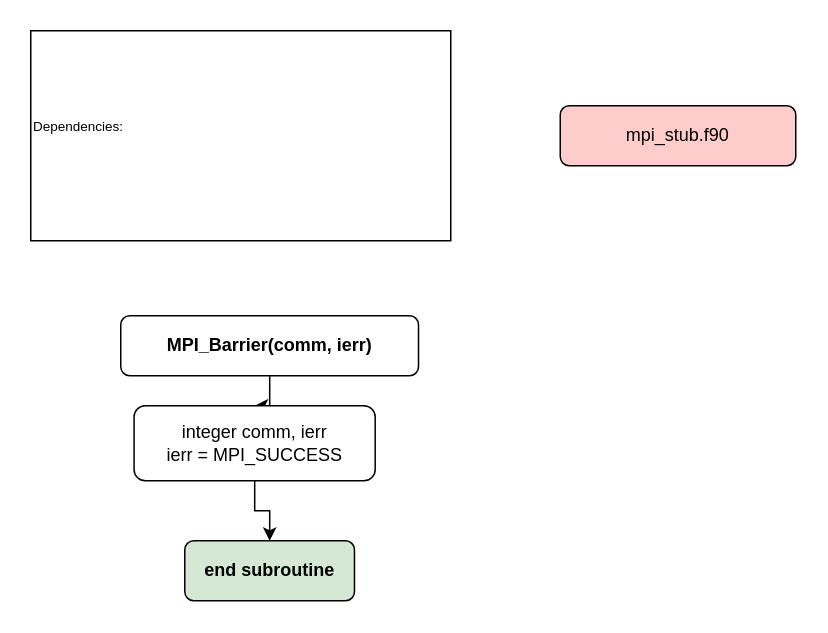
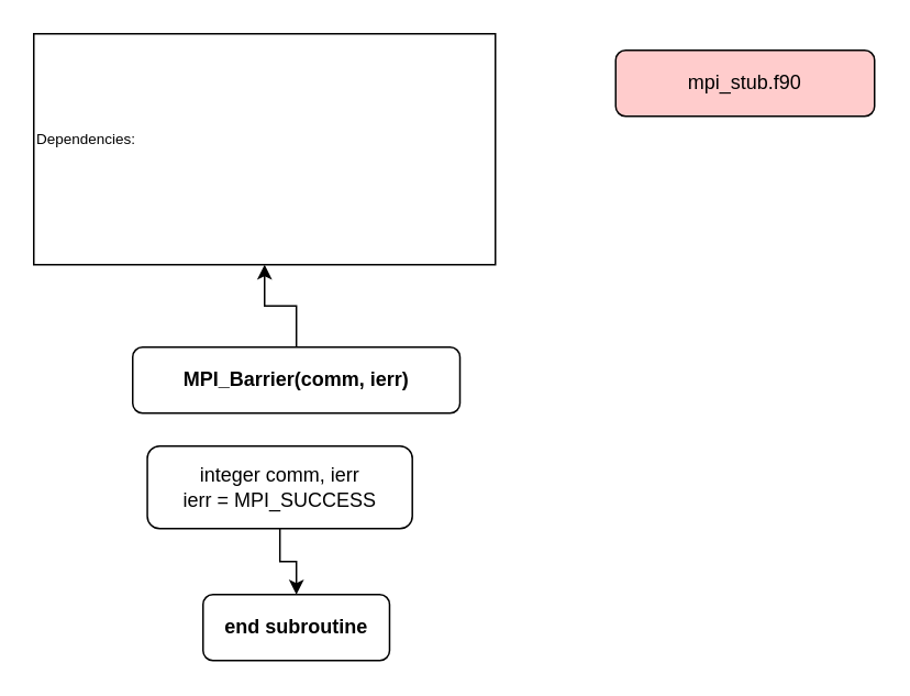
- <mxCell id="2" value="mpi_stub.f90" style="rounded=1;whiteSpace=wrap;html=1;fillColor=#FFCCCC;" parent="1" vertex="1"><mxGeometry x="373" y="70" width="157" height="40" as="geometry" /></mxCell>
+ <mxCell id="2" value="mpi_stub.f90" style="rounded=1;whiteSpace=wrap;html=1;fillColor=#FFCCCC;" parent="1" vertex="1"><mxGeometry x="373" y="30" width="157" height="40" as="geometry" /></mxCell>
- <mxCell id="4" value="" style="edgeStyle=orthogonalEdgeStyle;rounded=0;orthogonalLoop=1;jettySize=auto;html=1;" parent="1" source="5" target="7" edge="1"><mxGeometry relative="1" as="geometry" /></mxCell>
+ <mxCell id="4" value="" style="edgeStyle=orthogonalEdgeStyle;rounded=0;orthogonalLoop=1;jettySize=auto;html=1;" parent="1" source="5" target="3" edge="1"><mxGeometry relative="1" as="geometry" /></mxCell>
- <mxCell id="8" value="end subroutine" style="whiteSpace=wrap;html=1;fillColor=#d5e8d4;rounded=1;fontStyle=1;" parent="1" vertex="1"><mxGeometry x="122.69" y="360" width="113.13" height="40" as="geometry" /></mxCell>
+ <mxCell id="8" value="end subroutine" style="whiteSpace=wrap;html=1;fillColor=#FFFFFF;rounded=1;fontStyle=1;" parent="1" vertex="1"><mxGeometry x="122.69" y="360" width="113.13" height="40" as="geometry" /></mxCell>
